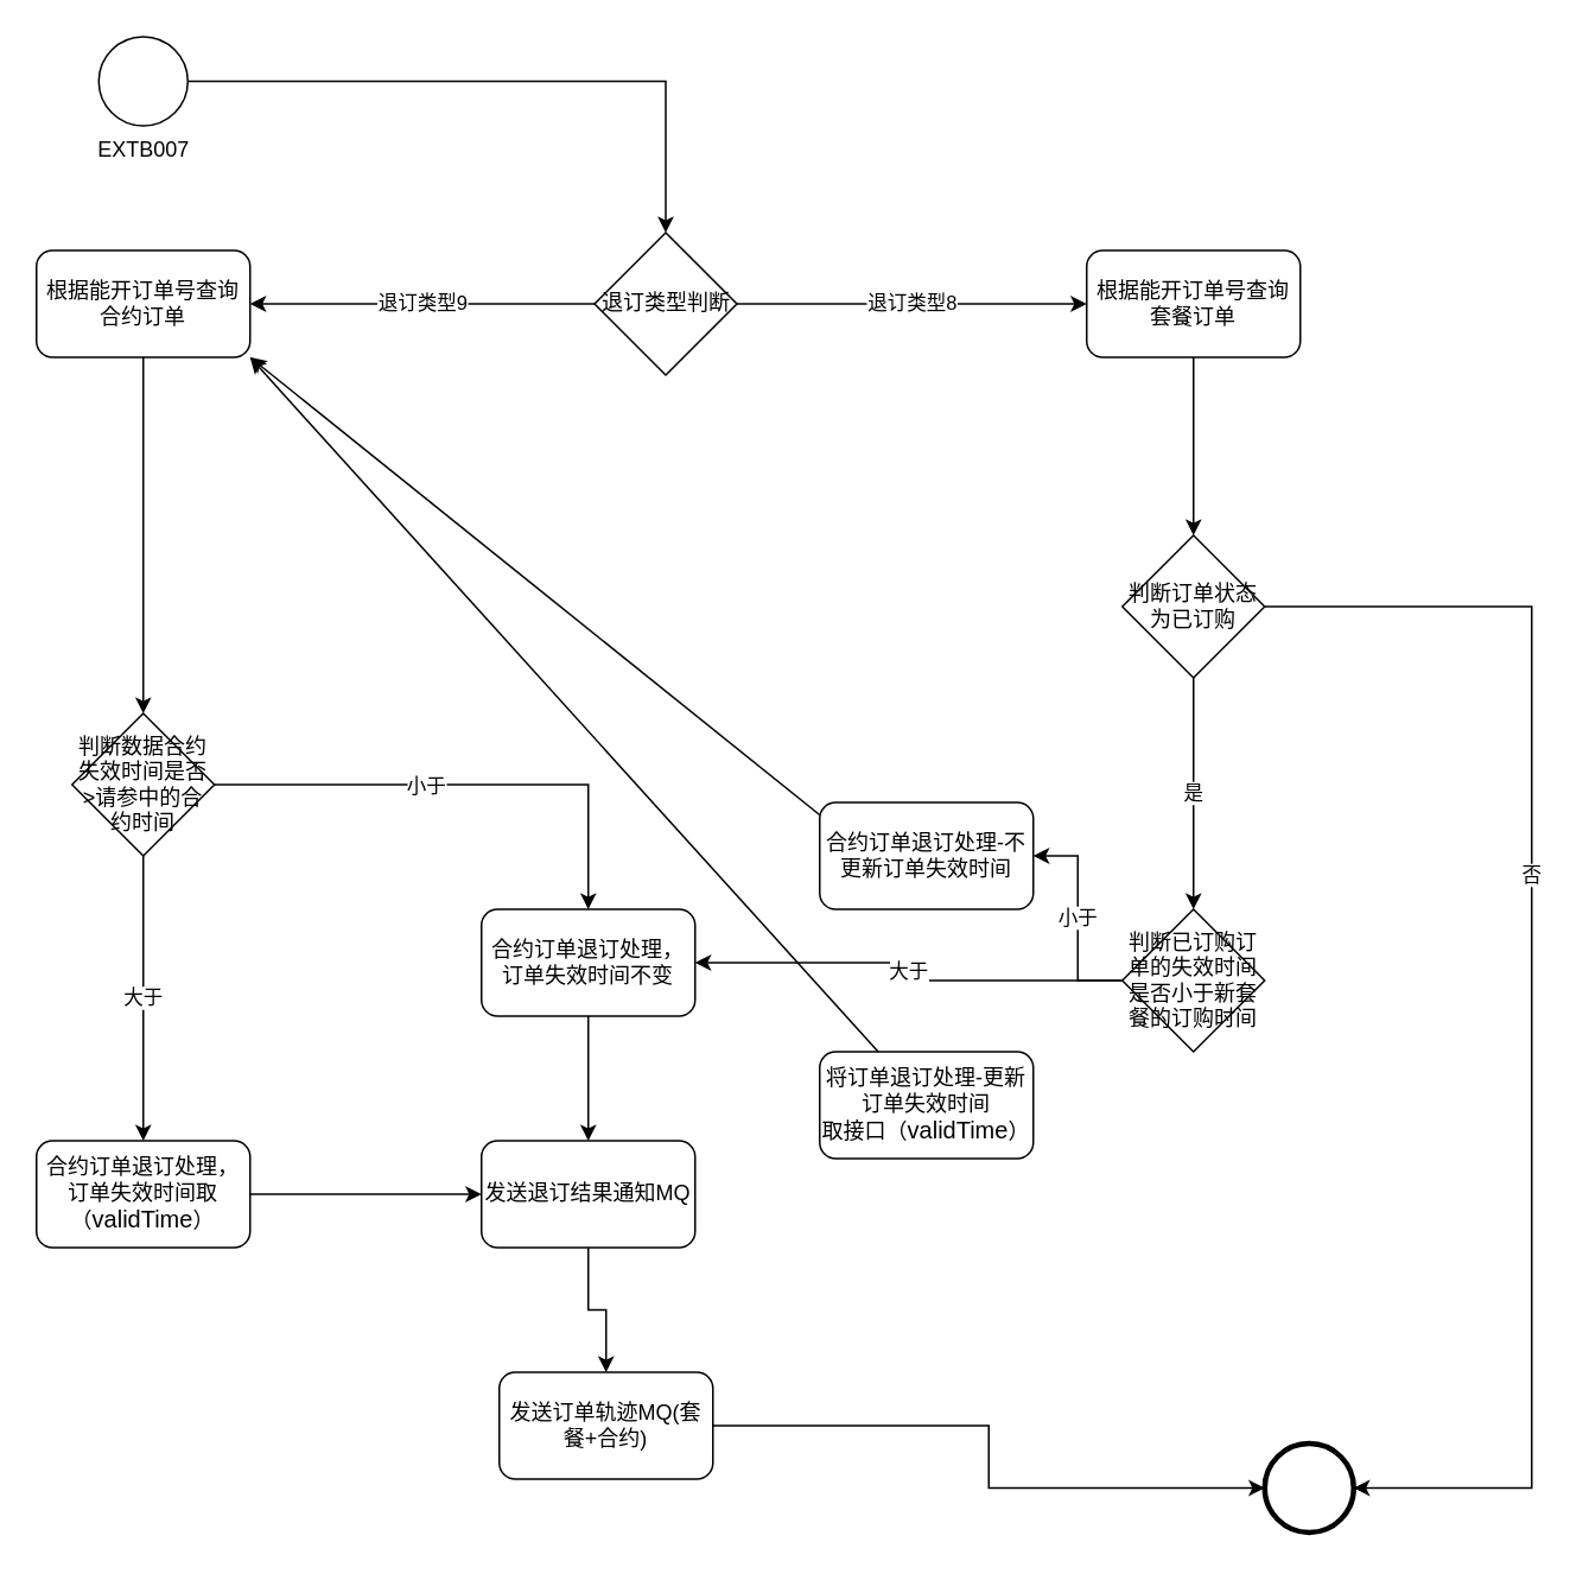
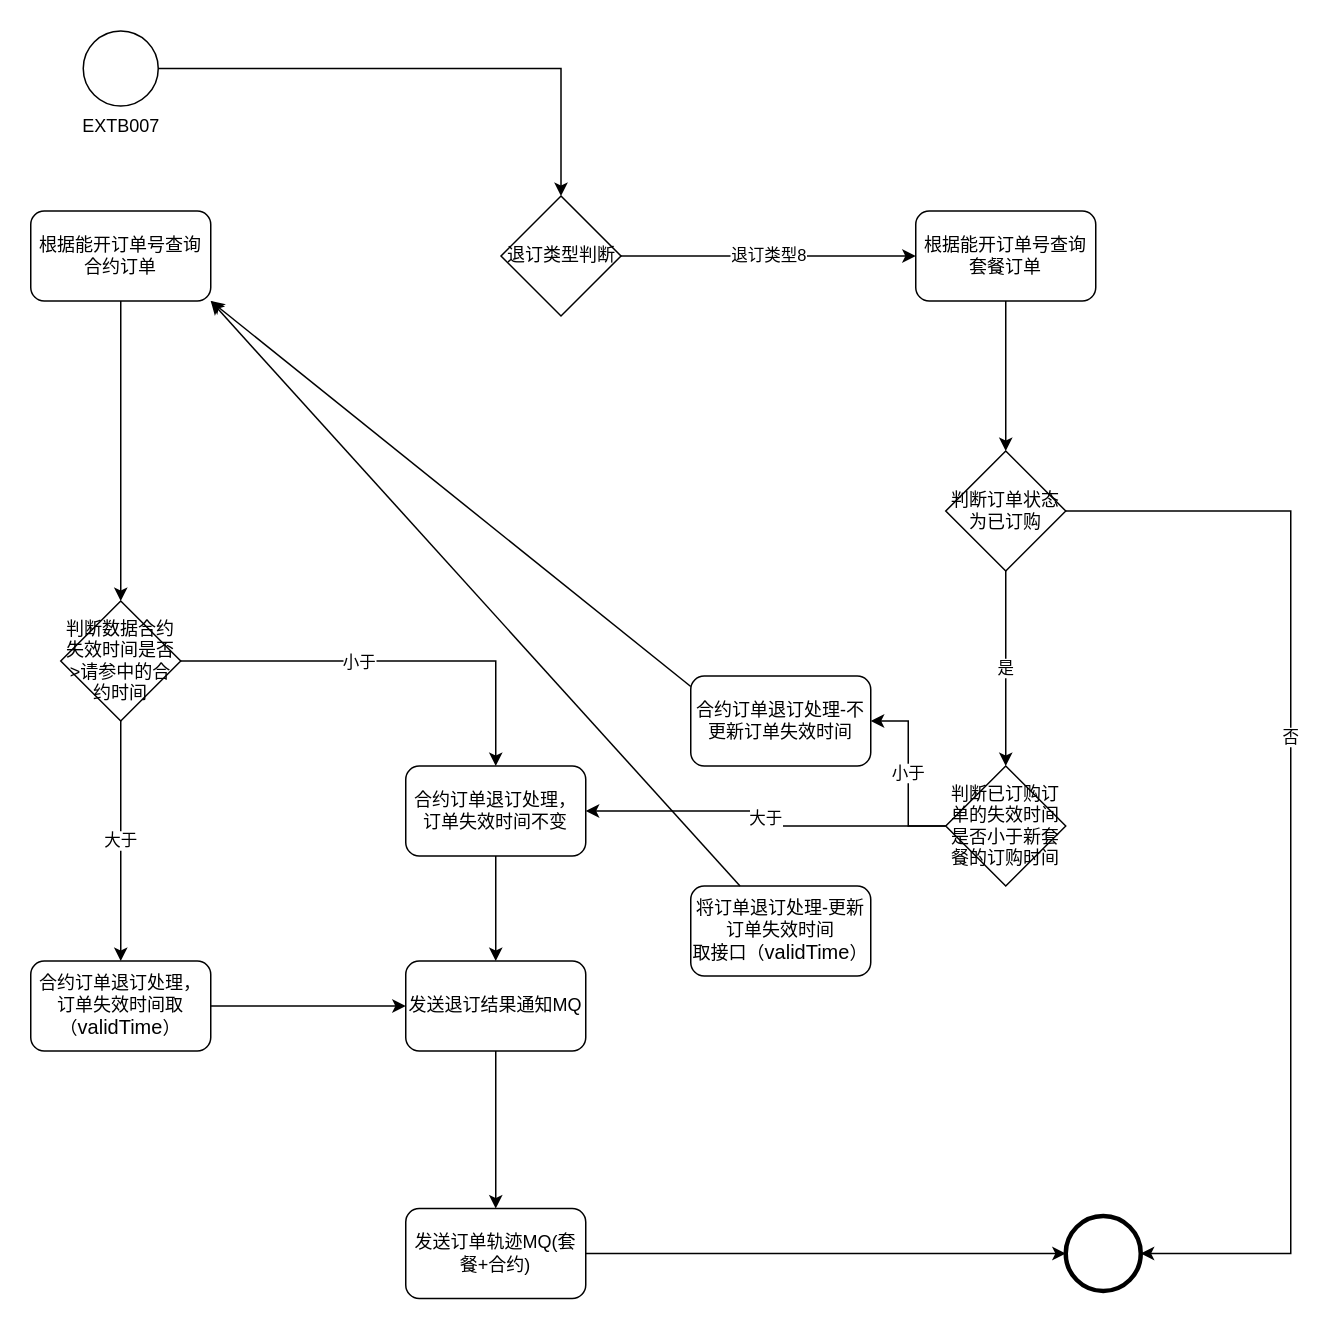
- <mxCell id="5" value="退订类型9" style="edgeStyle=orthogonalEdgeStyle;rounded=0;orthogonalLoop=1;jettySize=auto;html=1;entryX=1;entryY=0.5;entryDx=0;entryDy=0;" parent="1" source="7" target="9" edge="1"><mxGeometry relative="1" as="geometry" /></mxCell>
- <mxCell id="27" value="发送订单轨迹MQ(套餐+合约)" style="rounded=1;whiteSpace=wrap;html=1;" parent="1" vertex="1"><mxGeometry x="280" y="770" width="120" height="60" as="geometry" /></mxCell>
+ <mxCell id="27" value="发送订单轨迹MQ(套餐+合约)" style="rounded=1;whiteSpace=wrap;html=1;" parent="1" vertex="1"><mxGeometry x="270" y="805" width="120" height="60" as="geometry" /></mxCell>
